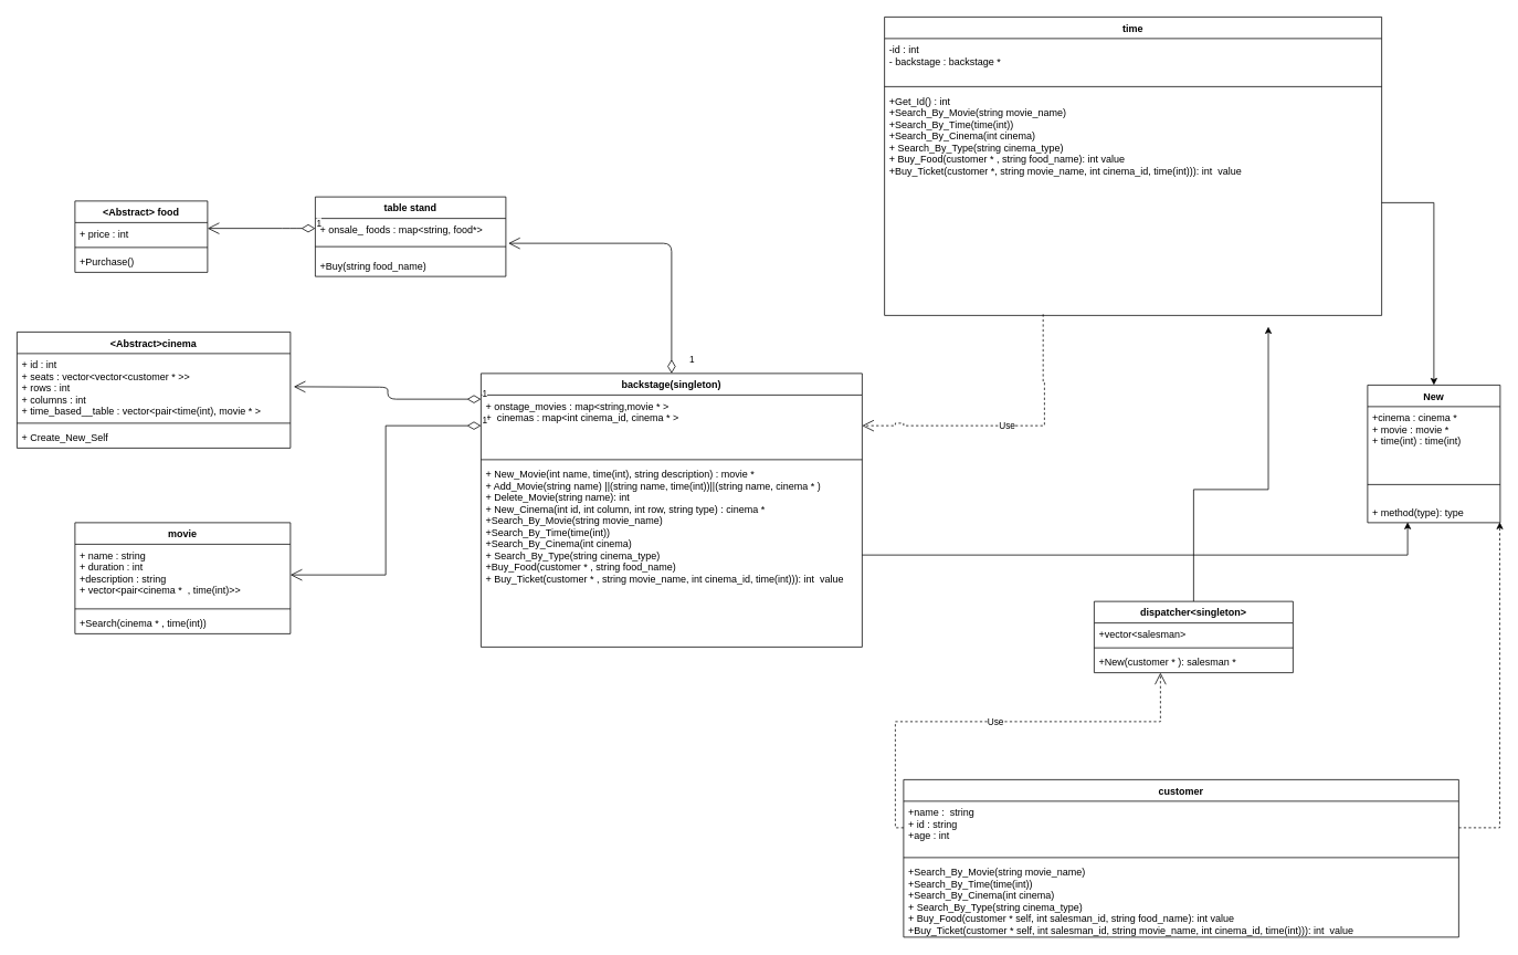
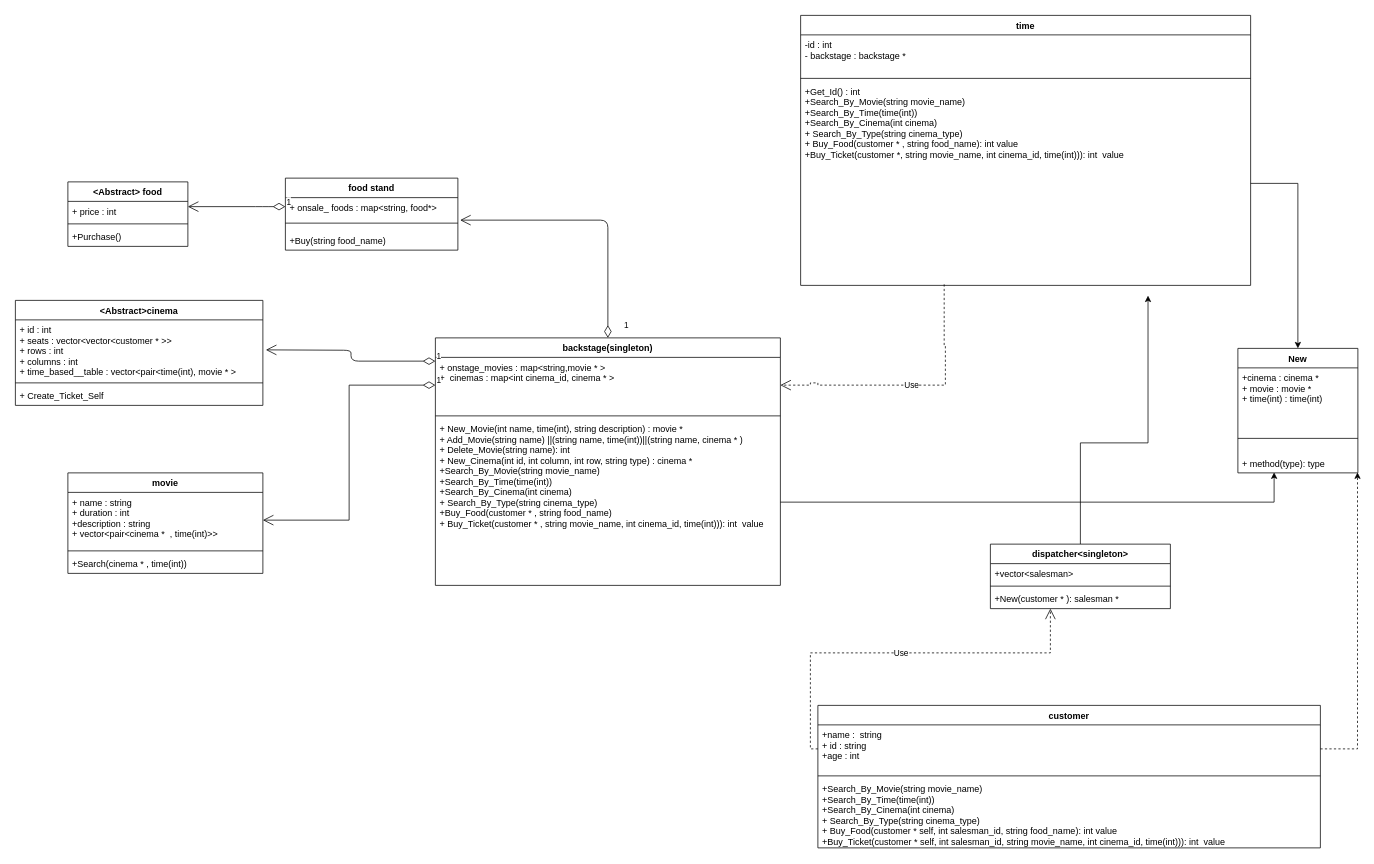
- <mxCell id="14" value="table stand" style="swimlane;fontStyle=1;align=center;verticalAlign=top;childLayout=stackLayout;horizontal=1;startSize=26;horizontalStack=0;resizeParent=1;resizeParentMax=0;resizeLast=0;collapsible=1;marginBottom=0;" parent="1" vertex="1"><mxGeometry x="380" y="237" width="230" height="96" as="geometry" /></mxCell>
+ <mxCell id="14" value="food stand" style="swimlane;fontStyle=1;align=center;verticalAlign=top;childLayout=stackLayout;horizontal=1;startSize=26;horizontalStack=0;resizeParent=1;resizeParentMax=0;resizeLast=0;collapsible=1;marginBottom=0;" parent="1" vertex="1"><mxGeometry x="380" y="237" width="230" height="96" as="geometry" /></mxCell>
- <mxCell id="21" value="+ Create_New_Self" style="text;strokeColor=none;fillColor=none;align=left;verticalAlign=top;spacingLeft=4;spacingRight=4;overflow=hidden;rotatable=0;points=[[0,0.5],[1,0.5]];portConstraint=eastwest;" parent="18" vertex="1"><mxGeometry y="114" width="330" height="26" as="geometry" /></mxCell>
+ <mxCell id="21" value="+ Create_Ticket_Self" style="text;strokeColor=none;fillColor=none;align=left;verticalAlign=top;spacingLeft=4;spacingRight=4;overflow=hidden;rotatable=0;points=[[0,0.5],[1,0.5]];portConstraint=eastwest;" parent="18" vertex="1"><mxGeometry y="114" width="330" height="26" as="geometry" /></mxCell>
